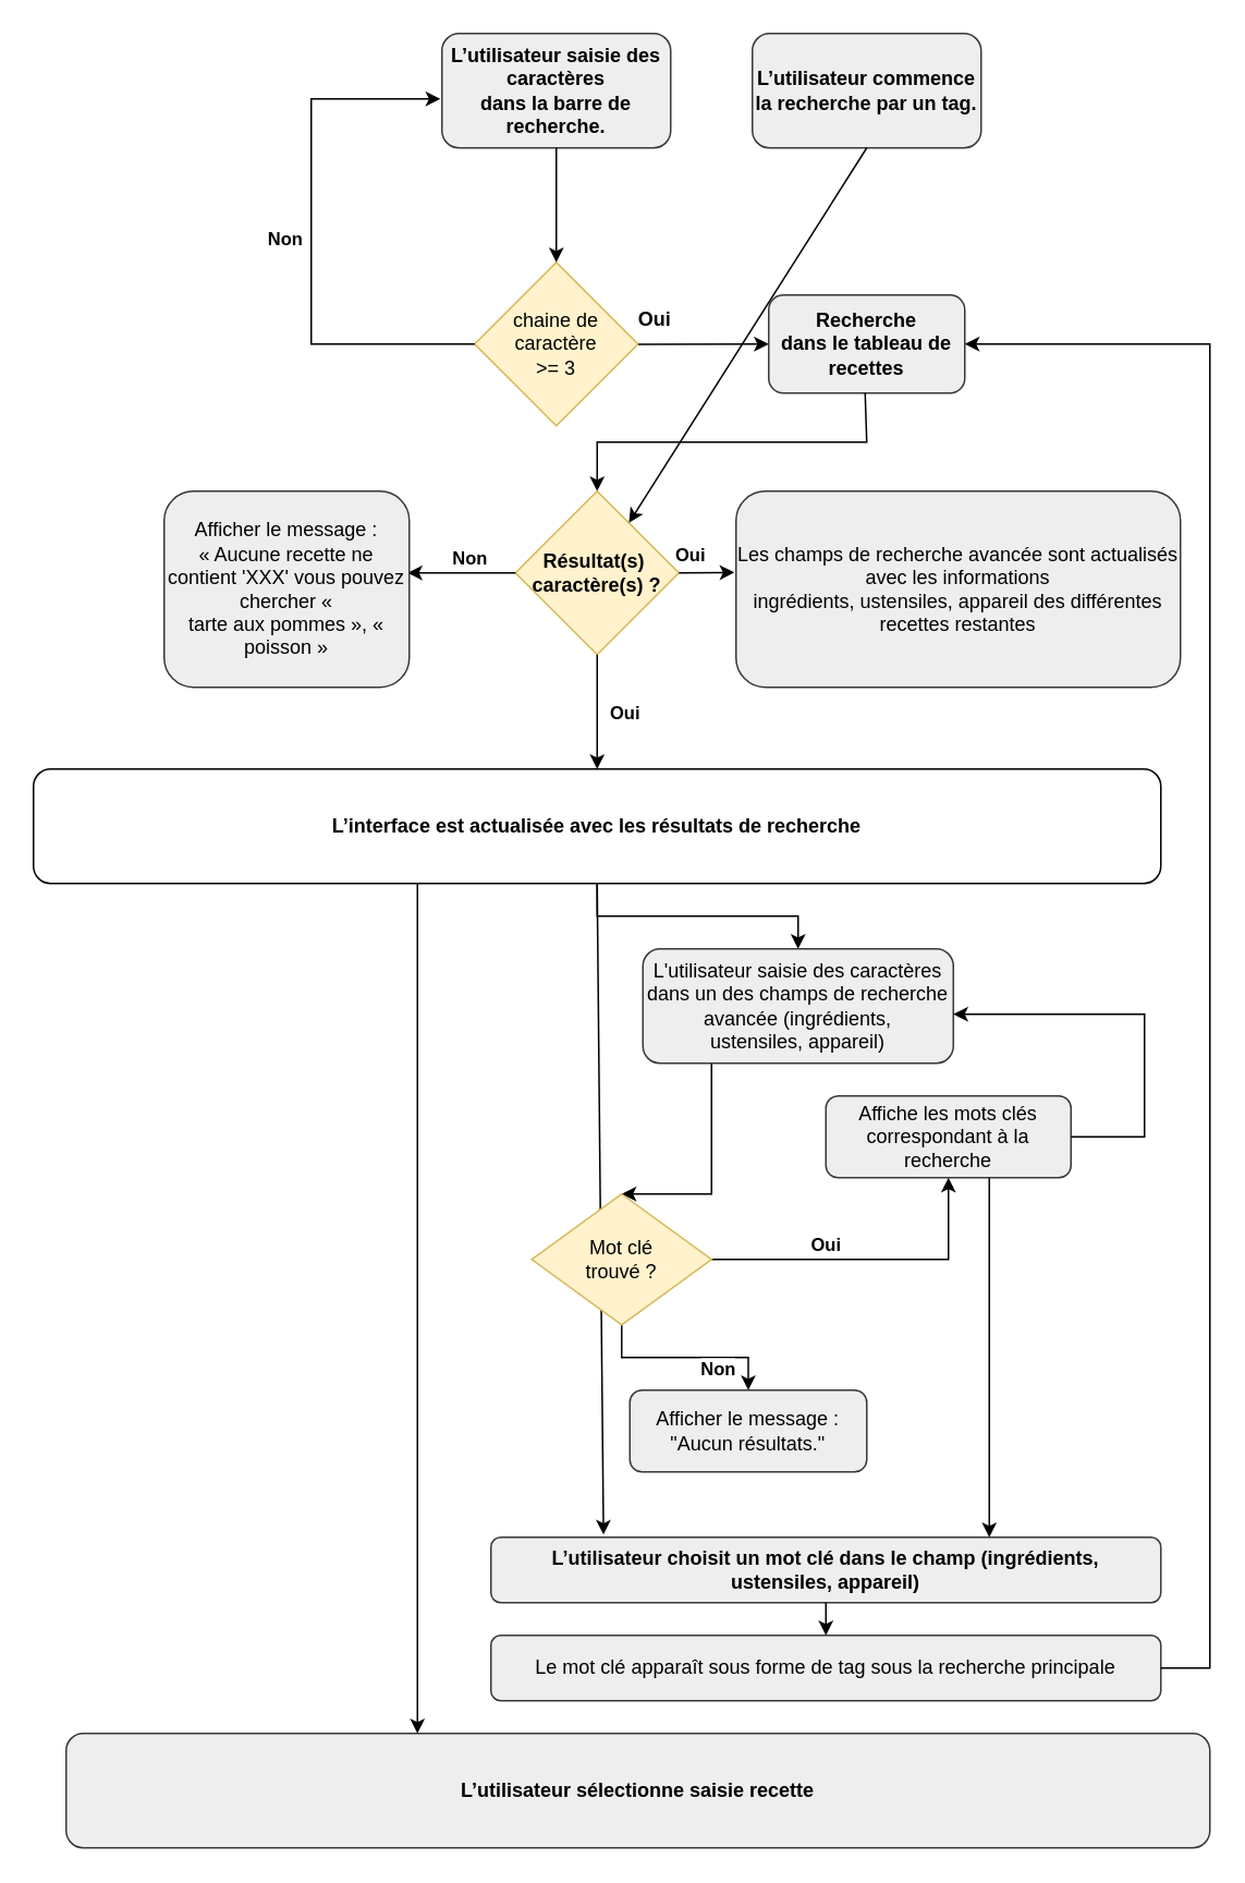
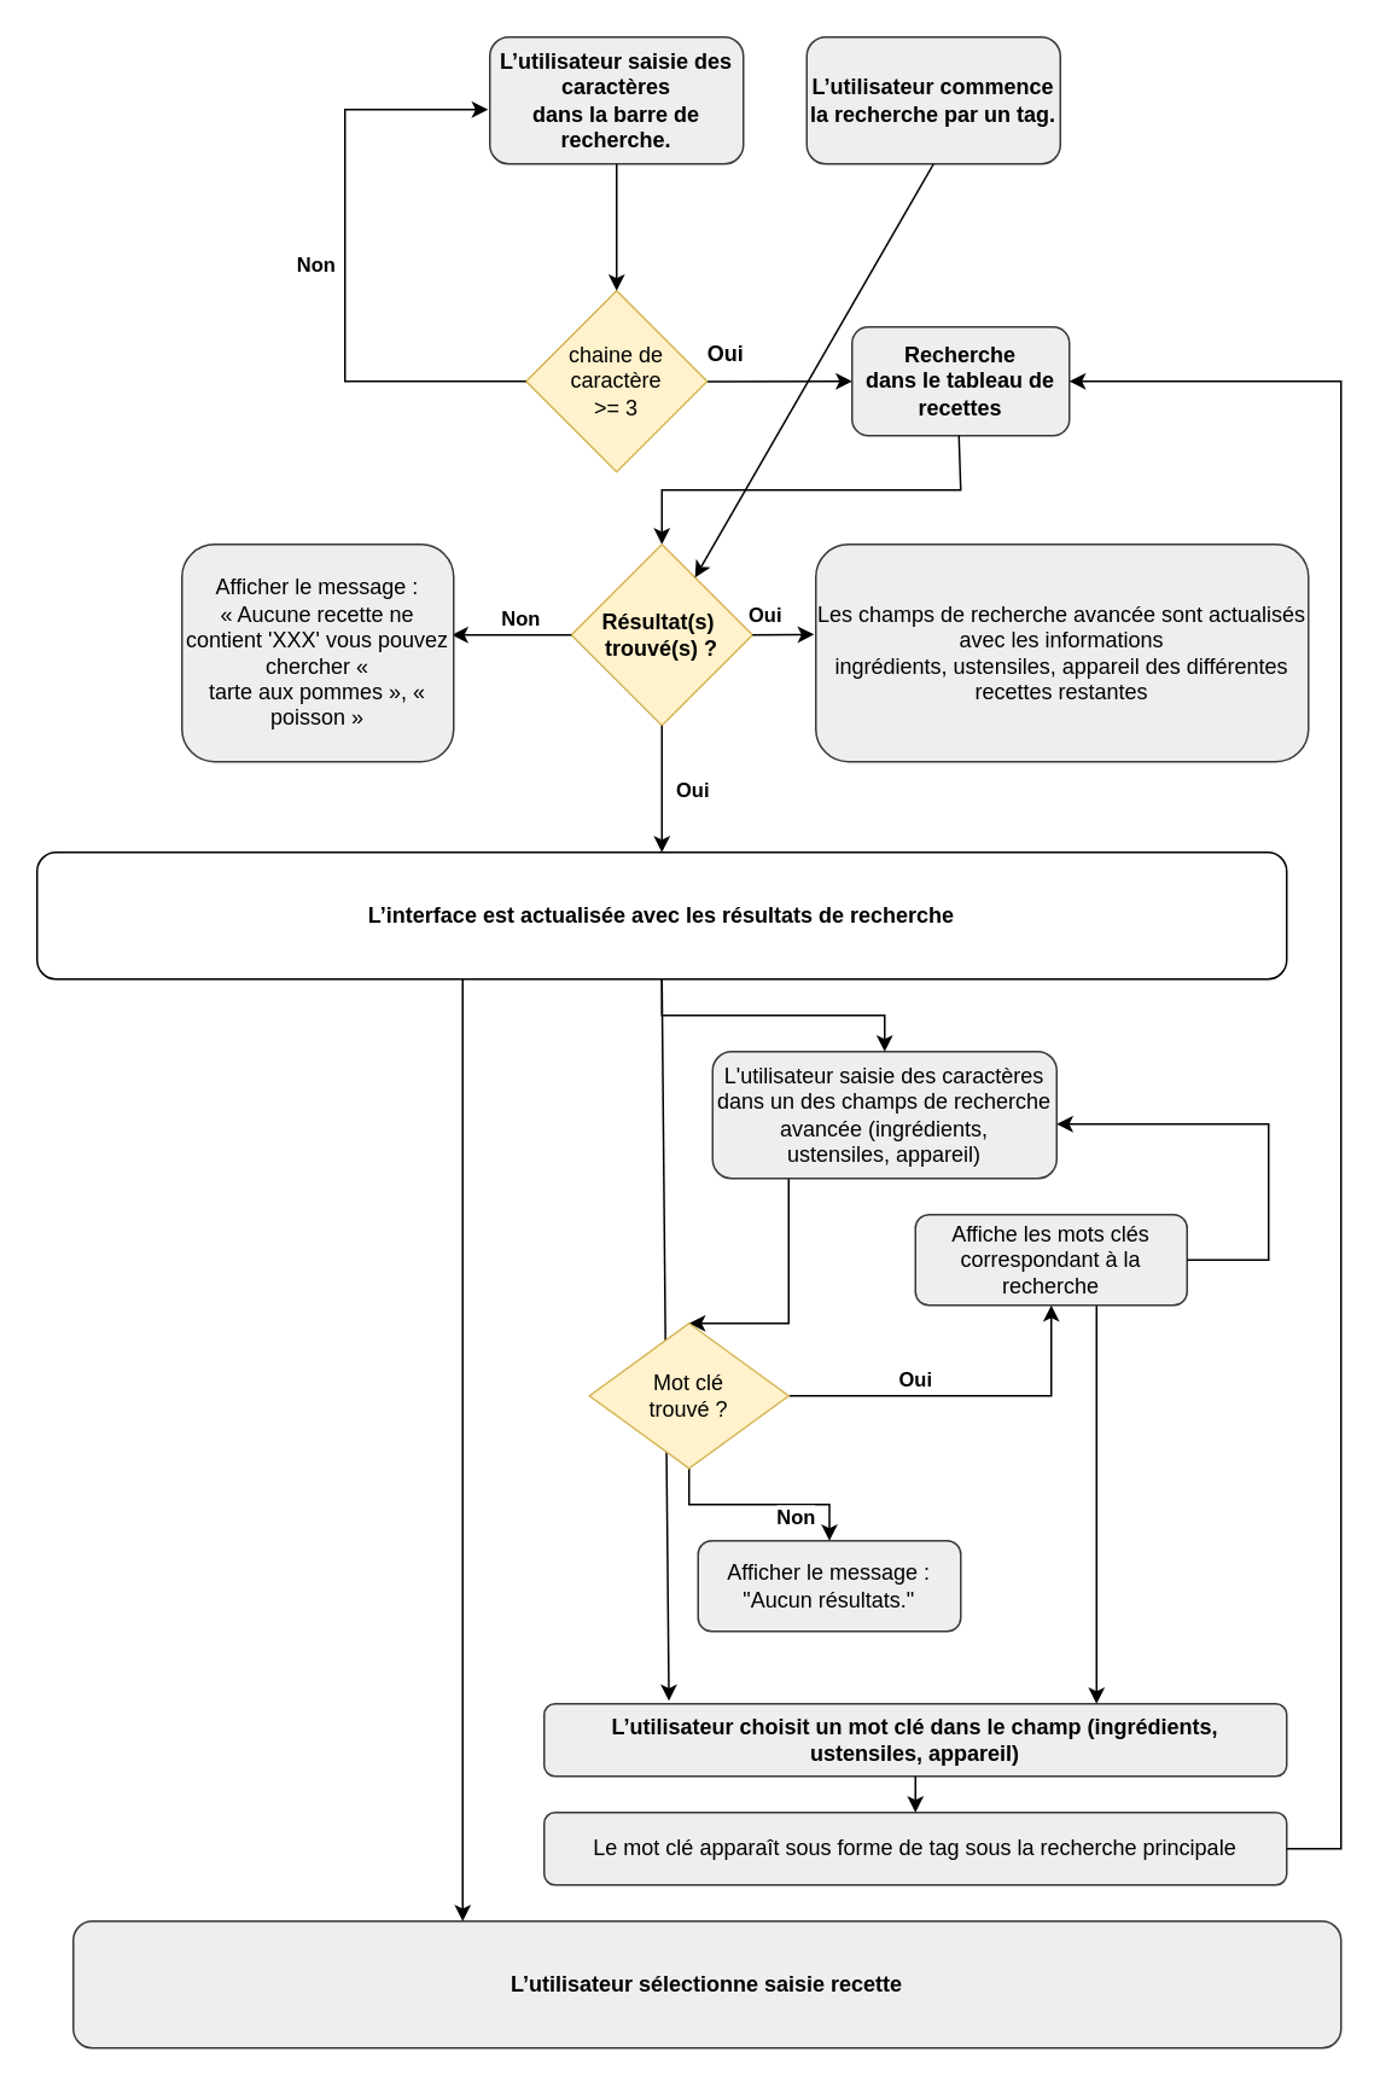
- <mxCell id="17" value="&lt;b&gt;L’utilisateur commence la recherche par un tag.&lt;/b&gt;" style="rounded=1;whiteSpace=wrap;html=1;fillColor=#eeeeee;strokeColor=#36393d;" parent="1" vertex="1"><mxGeometry x="460" y="20" width="140" height="70" as="geometry" /></mxCell>
+ <mxCell id="17" value="&lt;b&gt;L’utilisateur commence la recherche par un tag.&lt;/b&gt;" style="rounded=1;whiteSpace=wrap;html=1;fillColor=#eeeeee;strokeColor=#36393d;" parent="1" vertex="1"><mxGeometry x="445" y="20" width="140" height="70" as="geometry" /></mxCell>
- <mxCell id="11" value="&lt;b&gt;Résultat(s)&amp;nbsp;&lt;br&gt;caractère(s) ?&lt;/b&gt;" style="rhombus;whiteSpace=wrap;html=1;fillColor=#fff2cc;strokeColor=#d6b656;" parent="1" vertex="1"><mxGeometry x="315" y="300" width="100" height="100" as="geometry" /></mxCell>
+ <mxCell id="11" value="&lt;b&gt;Résultat(s)&amp;nbsp;&lt;br&gt;trouvé(s) ?&lt;/b&gt;" style="rhombus;whiteSpace=wrap;html=1;fillColor=#fff2cc;strokeColor=#d6b656;" parent="1" vertex="1"><mxGeometry x="315" y="300" width="100" height="100" as="geometry" /></mxCell>
